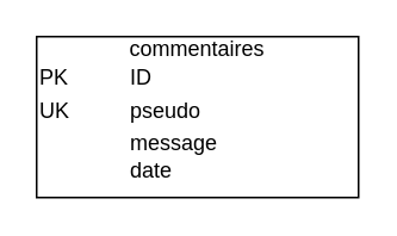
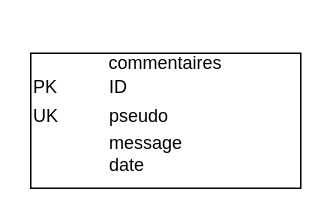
- <mxCell id="2" value="&lt;div align=&quot;center&quot;&gt;commentaires&lt;/div&gt;&lt;table style=&quot;width: 100% ; font-size: 1em&quot; cellspacing=&quot;0&quot; cellpadding=&quot;2&quot;&gt;&lt;tbody&gt;&lt;tr&gt;&lt;td&gt;PK&lt;/td&gt;&lt;td&gt;ID&lt;/td&gt;&lt;/tr&gt;&lt;tr&gt;&lt;td&gt;UK&lt;/td&gt;&lt;td&gt;pseudo&lt;/td&gt;&lt;/tr&gt;&lt;tr&gt;&lt;td&gt;&lt;br&gt;&lt;/td&gt;&lt;td&gt;message&lt;br&gt;date&lt;br&gt;&lt;/td&gt;&lt;/tr&gt;&lt;/tbody&gt;&lt;/table&gt;" style="verticalAlign=top;align=left;overflow=fill;html=1;" vertex="1" parent="1"><mxGeometry x="20" y="20" width="180" height="90" as="geometry" /></mxCell>
+ <mxCell id="2" value="&lt;div align=&quot;center&quot;&gt;commentaires&lt;/div&gt;&lt;table style=&quot;width: 100% ; font-size: 1em&quot; cellspacing=&quot;0&quot; cellpadding=&quot;2&quot;&gt;&lt;tbody&gt;&lt;tr&gt;&lt;td&gt;PK&lt;/td&gt;&lt;td&gt;ID&lt;/td&gt;&lt;/tr&gt;&lt;tr&gt;&lt;td&gt;UK&lt;/td&gt;&lt;td&gt;pseudo&lt;/td&gt;&lt;/tr&gt;&lt;tr&gt;&lt;td&gt;&lt;br&gt;&lt;/td&gt;&lt;td&gt;message&lt;br&gt;date&lt;br&gt;&lt;/td&gt;&lt;/tr&gt;&lt;/tbody&gt;&lt;/table&gt;" style="verticalAlign=top;align=left;overflow=fill;html=1;" vertex="1" parent="1"><mxGeometry x="20" y="35" width="180" height="90" as="geometry" /></mxCell>
